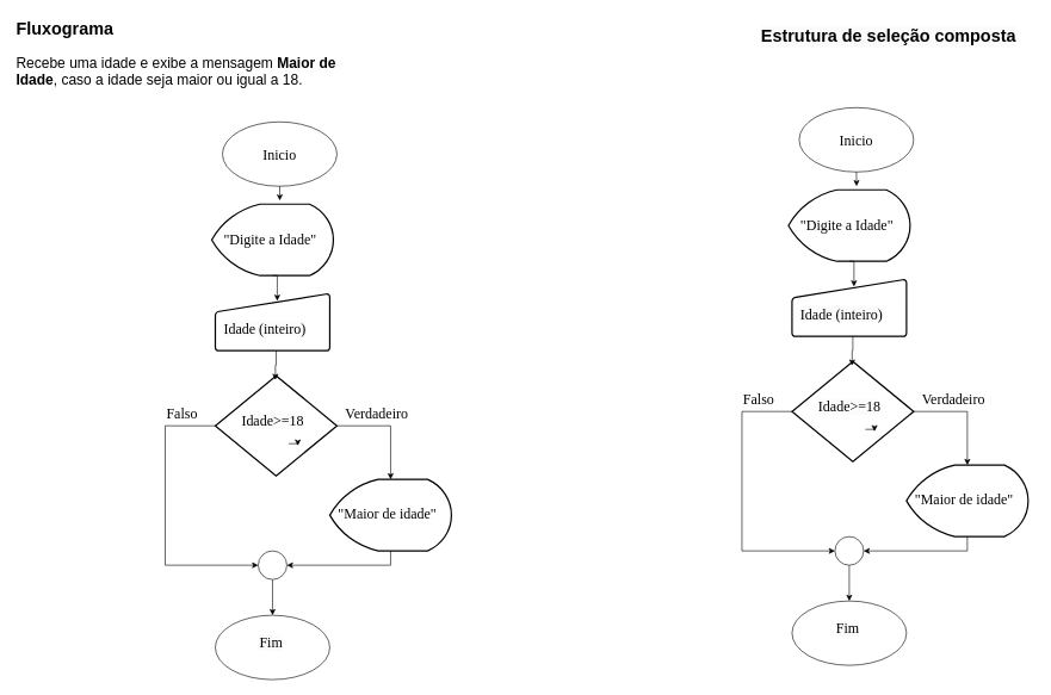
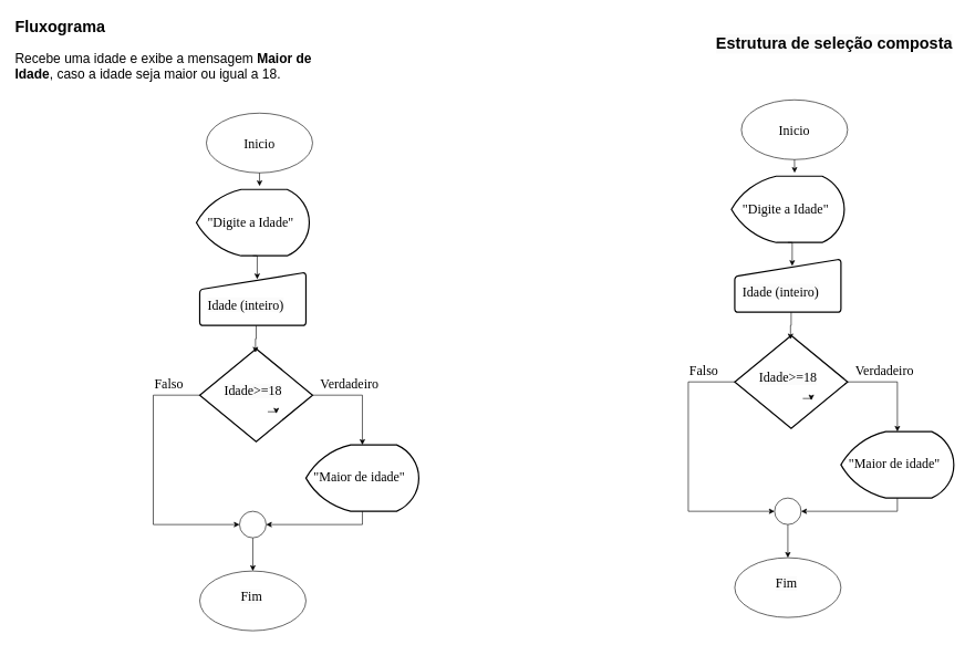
- <mxCell id="47" value="&lt;h1 style=&quot;forced-color-adjust: none; color: rgb(0, 0, 0); font-family: Helvetica; font-style: normal; font-variant-ligatures: normal; font-variant-caps: normal; letter-spacing: normal; orphans: 2; text-align: left; text-indent: 0px; text-transform: none; widows: 2; word-spacing: 0px; -webkit-text-stroke-width: 0px; white-space: normal; background-color: rgb(251, 251, 251); text-decoration-thickness: initial; text-decoration-style: initial; text-decoration-color: initial; margin-top: 0px;&quot;&gt;Estrutura de seleção composta&lt;/h1&gt;" style="text;whiteSpace=wrap;html=1;" vertex="1" parent="1"><mxGeometry x="1061" y="30" width="360" height="70" as="geometry" /></mxCell>
+ <mxCell id="47" value="&lt;h1 style=&quot;forced-color-adjust: none; color: rgb(0, 0, 0); font-family: Helvetica; font-style: normal; font-variant-ligatures: normal; font-variant-caps: normal; letter-spacing: normal; orphans: 2; text-align: left; text-indent: 0px; text-transform: none; widows: 2; word-spacing: 0px; -webkit-text-stroke-width: 0px; white-space: normal; background-color: rgb(251, 251, 251); text-decoration-thickness: initial; text-decoration-style: initial; text-decoration-color: initial; margin-top: 0px;&quot;&gt;Estrutura de seleção composta&lt;/h1&gt;" style="text;whiteSpace=wrap;html=1;" vertex="1" parent="1"><mxGeometry x="1076" y="45" width="360" height="70" as="geometry" /></mxCell>
